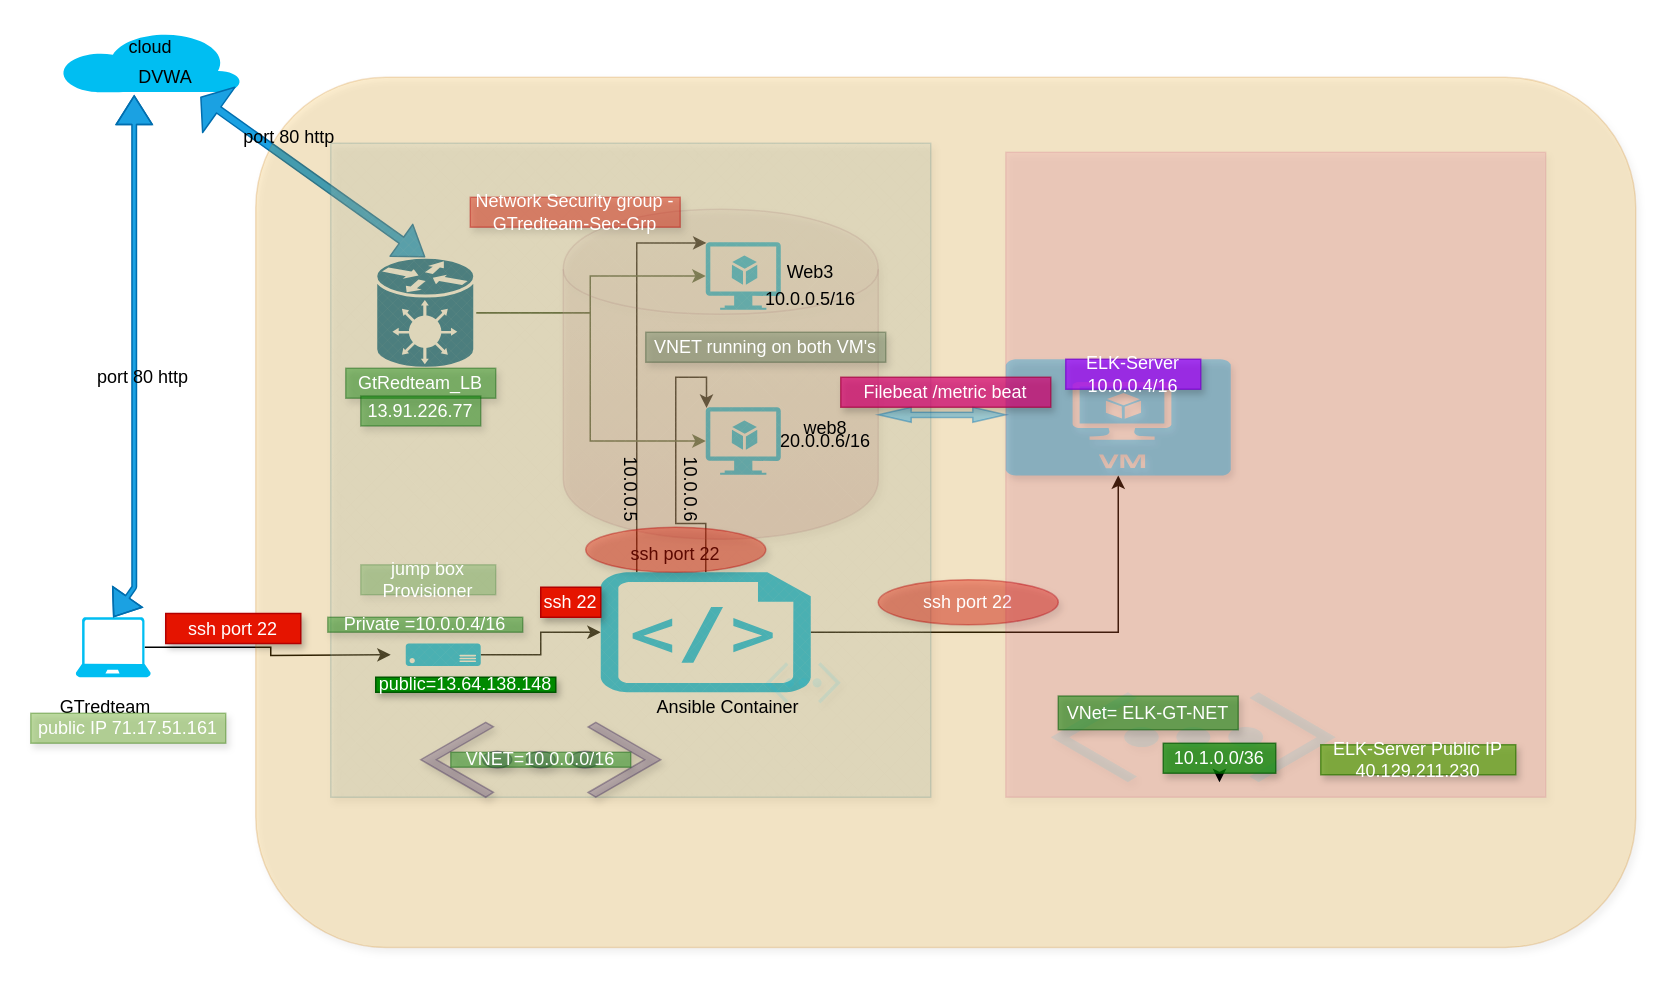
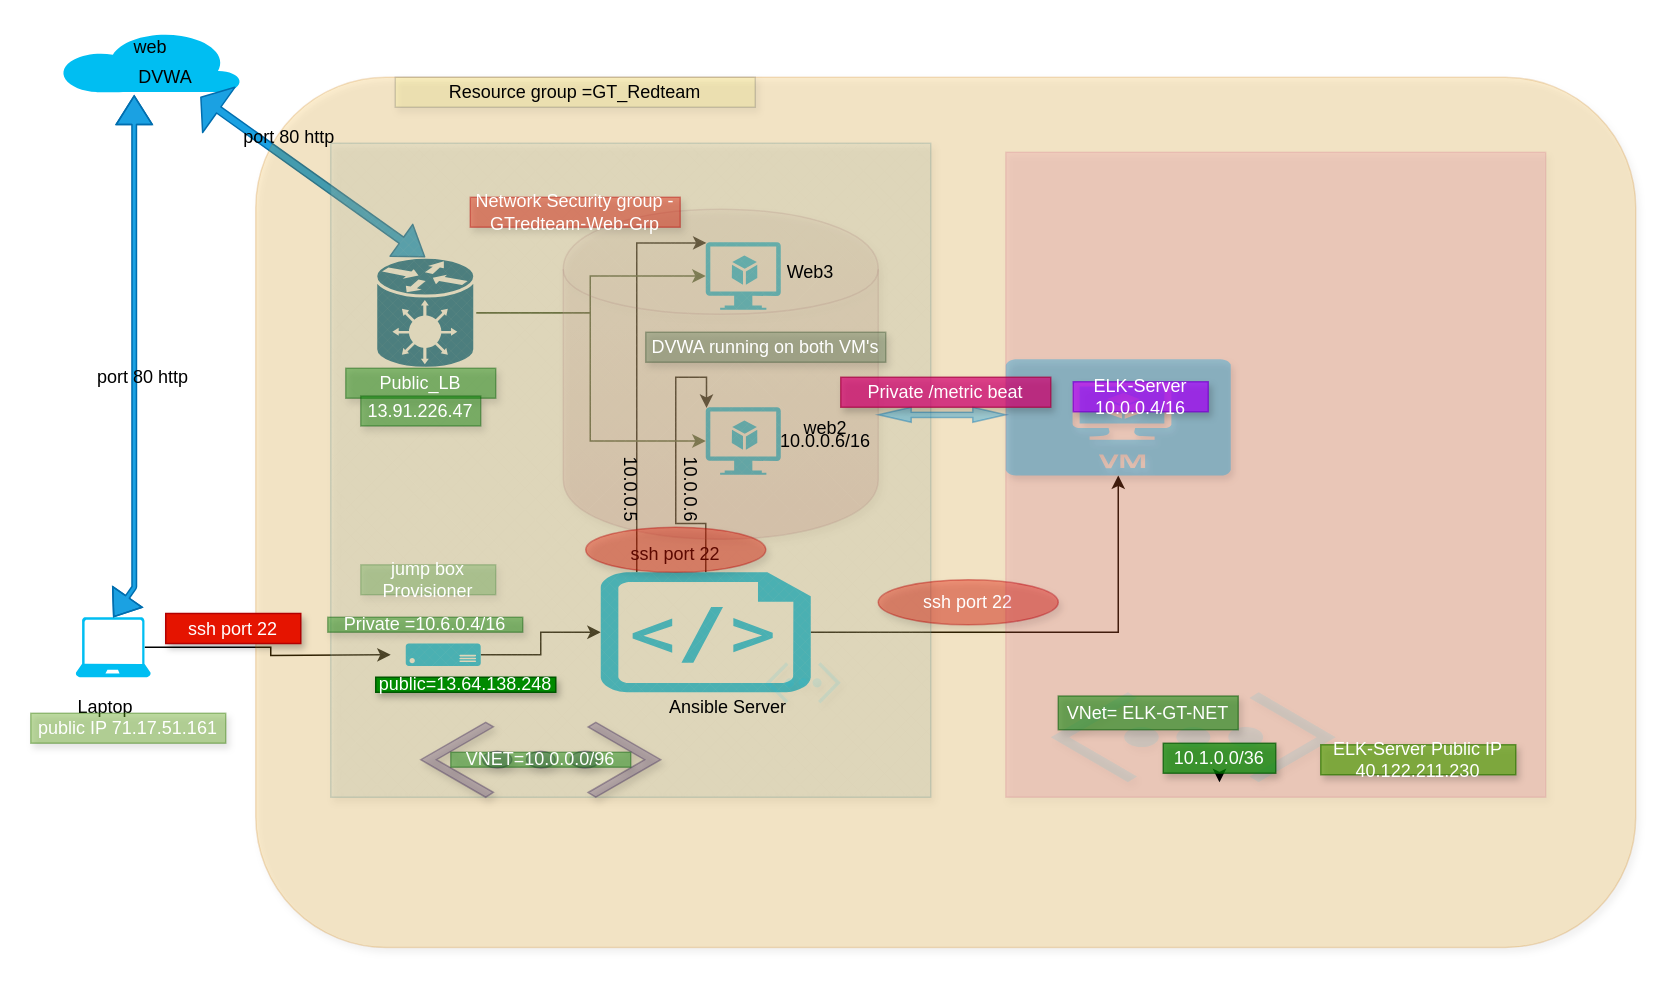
- <mxCell id="27" value="cloud" style="text;html=1;strokeColor=none;fillColor=none;align=center;verticalAlign=middle;whiteSpace=wrap;rounded=0;shadow=1;opacity=20;" parent="1" vertex="1"><mxGeometry x="80" y="20.5" width="40" height="20" as="geometry" /></mxCell>
+ <mxCell id="27" value="web" style="text;html=1;strokeColor=none;fillColor=none;align=center;verticalAlign=middle;whiteSpace=wrap;rounded=0;shadow=1;opacity=20;" parent="1" vertex="1"><mxGeometry x="80" y="20.5" width="40" height="20" as="geometry" /></mxCell>
+ <mxCell id="23" value="Resource group =GT_Redteam" style="text;html=1;strokeColor=#36393d;fillColor=#ffff88;align=center;verticalAlign=middle;whiteSpace=wrap;rounded=0;shadow=1;opacity=20;" parent="1" vertex="1"><mxGeometry x="263" y="51" width="240" height="20" as="geometry" /></mxCell>
- <mxCell id="39" value="Network Security group -GTredteam-Sec-Grp" style="text;html=1;strokeColor=#B20000;fillColor=#e51400;align=center;verticalAlign=middle;whiteSpace=wrap;rounded=0;shadow=1;opacity=40;fontColor=#ffffff;" parent="1" vertex="1"><mxGeometry x="313" y="131" width="140" height="20" as="geometry" /></mxCell>
+ <mxCell id="39" value="Network Security group -GTredteam-Web-Grp" style="text;html=1;strokeColor=#B20000;fillColor=#e51400;align=center;verticalAlign=middle;whiteSpace=wrap;rounded=0;shadow=1;opacity=40;fontColor=#ffffff;" parent="1" vertex="1"><mxGeometry x="313" y="131" width="140" height="20" as="geometry" /></mxCell>
- <mxCell id="35" value="10.0.0.5/16" style="text;html=1;strokeColor=none;fillColor=none;align=center;verticalAlign=middle;whiteSpace=wrap;rounded=0;shadow=1;opacity=40;" parent="1" vertex="1"><mxGeometry x="520" y="191" width="40" height="15" as="geometry" /></mxCell>
- <mxCell id="41" value="VNET running on both VM's" style="text;html=1;strokeColor=#3A5431;fillColor=#6d8764;align=center;verticalAlign=middle;whiteSpace=wrap;rounded=0;shadow=1;opacity=40;fontColor=#ffffff;" parent="1" vertex="1"><mxGeometry x="430" y="221" width="160" height="20" as="geometry" /></mxCell>
+ <mxCell id="41" value="DVWA running on both VM's" style="text;html=1;strokeColor=#3A5431;fillColor=#6d8764;align=center;verticalAlign=middle;whiteSpace=wrap;rounded=0;shadow=1;opacity=40;fontColor=#ffffff;" parent="1" vertex="1"><mxGeometry x="430" y="221" width="160" height="20" as="geometry" /></mxCell>
- <mxCell id="58" value="ELK-Server&lt;br&gt;10.0.0.4/16" style="text;html=1;strokeColor=#7700CC;fillColor=#aa00ff;align=center;verticalAlign=middle;whiteSpace=wrap;rounded=0;shadow=1;opacity=70;fontColor=#ffffff;" vertex="1" parent="1"><mxGeometry x="710" y="239" width="90" height="20" as="geometry" /></mxCell>
+ <mxCell id="58" value="ELK-Server&lt;br&gt;10.0.0.4/16" style="text;html=1;strokeColor=#7700CC;fillColor=#aa00ff;align=center;verticalAlign=middle;whiteSpace=wrap;rounded=0;shadow=1;opacity=70;fontColor=#ffffff;" vertex="1" parent="1"><mxGeometry x="715" y="254" width="90" height="20" as="geometry" /></mxCell>
- <mxCell id="37" value="GtRedteam_LB" style="text;html=1;strokeColor=#005700;fillColor=#008a00;align=center;verticalAlign=middle;whiteSpace=wrap;rounded=0;shadow=1;opacity=40;fontColor=#ffffff;" parent="1" vertex="1"><mxGeometry x="230" y="245" width="100" height="20" as="geometry" /></mxCell>
+ <mxCell id="37" value="Public_LB" style="text;html=1;strokeColor=#005700;fillColor=#008a00;align=center;verticalAlign=middle;whiteSpace=wrap;rounded=0;shadow=1;opacity=40;fontColor=#ffffff;" parent="1" vertex="1"><mxGeometry x="230" y="245" width="100" height="20" as="geometry" /></mxCell>
- <mxCell id="60" value="Filebeat /metric beat" style="text;html=1;strokeColor=#A50040;fillColor=#d80073;align=center;verticalAlign=middle;whiteSpace=wrap;rounded=0;shadow=1;opacity=70;fontColor=#ffffff;" vertex="1" parent="1"><mxGeometry x="560" y="251" width="140" height="20" as="geometry" /></mxCell>
+ <mxCell id="60" value="Private /metric beat" style="text;html=1;strokeColor=#A50040;fillColor=#d80073;align=center;verticalAlign=middle;whiteSpace=wrap;rounded=0;shadow=1;opacity=70;fontColor=#ffffff;" vertex="1" parent="1"><mxGeometry x="560" y="251" width="140" height="20" as="geometry" /></mxCell>
- <mxCell id="38" value="13.91.226.77" style="text;html=1;strokeColor=#005700;fillColor=#008a00;align=center;verticalAlign=middle;whiteSpace=wrap;rounded=0;shadow=1;opacity=40;fontColor=#ffffff;" parent="1" vertex="1"><mxGeometry x="240" y="263.5" width="80" height="20" as="geometry" /></mxCell>
+ <mxCell id="38" value="13.91.226.47" style="text;html=1;strokeColor=#005700;fillColor=#008a00;align=center;verticalAlign=middle;whiteSpace=wrap;rounded=0;shadow=1;opacity=40;fontColor=#ffffff;" parent="1" vertex="1"><mxGeometry x="240" y="263.5" width="80" height="20" as="geometry" /></mxCell>
- <mxCell id="22" value="web8" style="text;html=1;strokeColor=none;fillColor=none;align=center;verticalAlign=middle;whiteSpace=wrap;rounded=0;shadow=1;opacity=20;" parent="1" vertex="1"><mxGeometry x="530" y="275" width="40" height="20" as="geometry" /></mxCell>
+ <mxCell id="22" value="web2" style="text;html=1;strokeColor=none;fillColor=none;align=center;verticalAlign=middle;whiteSpace=wrap;rounded=0;shadow=1;opacity=20;" parent="1" vertex="1"><mxGeometry x="530" y="275" width="40" height="20" as="geometry" /></mxCell>
- <mxCell id="36" value="20.0.0.6/16" style="text;html=1;strokeColor=none;fillColor=none;align=center;verticalAlign=middle;whiteSpace=wrap;rounded=0;shadow=1;opacity=40;" parent="1" vertex="1"><mxGeometry x="530" y="283.5" width="40" height="20" as="geometry" /></mxCell>
+ <mxCell id="36" value="10.0.0.6/16" style="text;html=1;strokeColor=none;fillColor=none;align=center;verticalAlign=middle;whiteSpace=wrap;rounded=0;shadow=1;opacity=40;" parent="1" vertex="1"><mxGeometry x="530" y="283.5" width="40" height="20" as="geometry" /></mxCell>
- <mxCell id="31" value="ssh 22" style="text;html=1;strokeColor=#B20000;fillColor=#e51400;align=center;verticalAlign=middle;whiteSpace=wrap;rounded=0;shadow=1;fontColor=#ffffff;" parent="1" vertex="1"><mxGeometry x="360" y="391" width="40" height="20" as="geometry" /></mxCell>
- <mxCell id="40" value="Private =10.0.0.4/16" style="text;html=1;strokeColor=#005700;fillColor=#008a00;align=center;verticalAlign=middle;whiteSpace=wrap;rounded=0;shadow=1;opacity=40;fontColor=#ffffff;" parent="1" vertex="1"><mxGeometry x="218" y="411" width="130" height="10" as="geometry" /></mxCell>
+ <mxCell id="40" value="Private =10.6.0.4/16" style="text;html=1;strokeColor=#005700;fillColor=#008a00;align=center;verticalAlign=middle;whiteSpace=wrap;rounded=0;shadow=1;opacity=40;fontColor=#ffffff;" parent="1" vertex="1"><mxGeometry x="218" y="411" width="130" height="10" as="geometry" /></mxCell>
- <mxCell id="32" value="public=13.64.138.148" style="text;html=1;strokeColor=#005700;fillColor=#008a00;align=center;verticalAlign=middle;whiteSpace=wrap;rounded=0;shadow=1;fontColor=#ffffff;" parent="1" vertex="1"><mxGeometry x="250" y="451" width="120" height="10" as="geometry" /></mxCell>
+ <mxCell id="32" value="public=13.64.138.248" style="text;html=1;strokeColor=#005700;fillColor=#008a00;align=center;verticalAlign=middle;whiteSpace=wrap;rounded=0;shadow=1;fontColor=#ffffff;" parent="1" vertex="1"><mxGeometry x="250" y="451" width="120" height="10" as="geometry" /></mxCell>
- <mxCell id="26" value="GTredteam" style="text;html=1;strokeColor=none;fillColor=none;align=center;verticalAlign=middle;whiteSpace=wrap;rounded=0;shadow=1;opacity=20;" parent="1" vertex="1"><mxGeometry x="20" y="461" width="100" height="20" as="geometry" /></mxCell>
+ <mxCell id="26" value="Laptop" style="text;html=1;strokeColor=none;fillColor=none;align=center;verticalAlign=middle;whiteSpace=wrap;rounded=0;shadow=1;opacity=20;" parent="1" vertex="1"><mxGeometry x="20" y="461" width="100" height="20" as="geometry" /></mxCell>
- <mxCell id="24" value="Ansible Container" style="text;html=1;strokeColor=none;fillColor=none;align=center;verticalAlign=middle;whiteSpace=wrap;rounded=0;shadow=1;opacity=20;" parent="1" vertex="1"><mxGeometry x="390" y="461" width="190" height="20" as="geometry" /></mxCell>
+ <mxCell id="24" value="Ansible Server" style="text;html=1;strokeColor=none;fillColor=none;align=center;verticalAlign=middle;whiteSpace=wrap;rounded=0;shadow=1;opacity=20;" parent="1" vertex="1"><mxGeometry x="390" y="461" width="190" height="20" as="geometry" /></mxCell>
- <mxCell id="43" value="VNET=10.0.0.0/16" style="text;html=1;strokeColor=#005700;fillColor=#008a00;align=center;verticalAlign=middle;whiteSpace=wrap;rounded=0;shadow=1;opacity=40;fontColor=#ffffff;" parent="1" vertex="1"><mxGeometry x="300" y="501" width="120" height="10" as="geometry" /></mxCell>
+ <mxCell id="43" value="VNET=10.0.0.0/96" style="text;html=1;strokeColor=#005700;fillColor=#008a00;align=center;verticalAlign=middle;whiteSpace=wrap;rounded=0;shadow=1;opacity=40;fontColor=#ffffff;" parent="1" vertex="1"><mxGeometry x="300" y="501" width="120" height="10" as="geometry" /></mxCell>
- <mxCell id="59" value="ELK-Server Public IP 40.129.211.230" style="text;html=1;strokeColor=#2D7600;fillColor=#60a917;align=center;verticalAlign=middle;whiteSpace=wrap;rounded=0;shadow=1;opacity=70;fontColor=#ffffff;" vertex="1" parent="1"><mxGeometry x="880" y="496" width="130" height="20" as="geometry" /></mxCell>
+ <mxCell id="59" value="ELK-Server Public IP 40.122.211.230" style="text;html=1;strokeColor=#2D7600;fillColor=#60a917;align=center;verticalAlign=middle;whiteSpace=wrap;rounded=0;shadow=1;opacity=70;fontColor=#ffffff;" vertex="1" parent="1"><mxGeometry x="880" y="496" width="130" height="20" as="geometry" /></mxCell>
